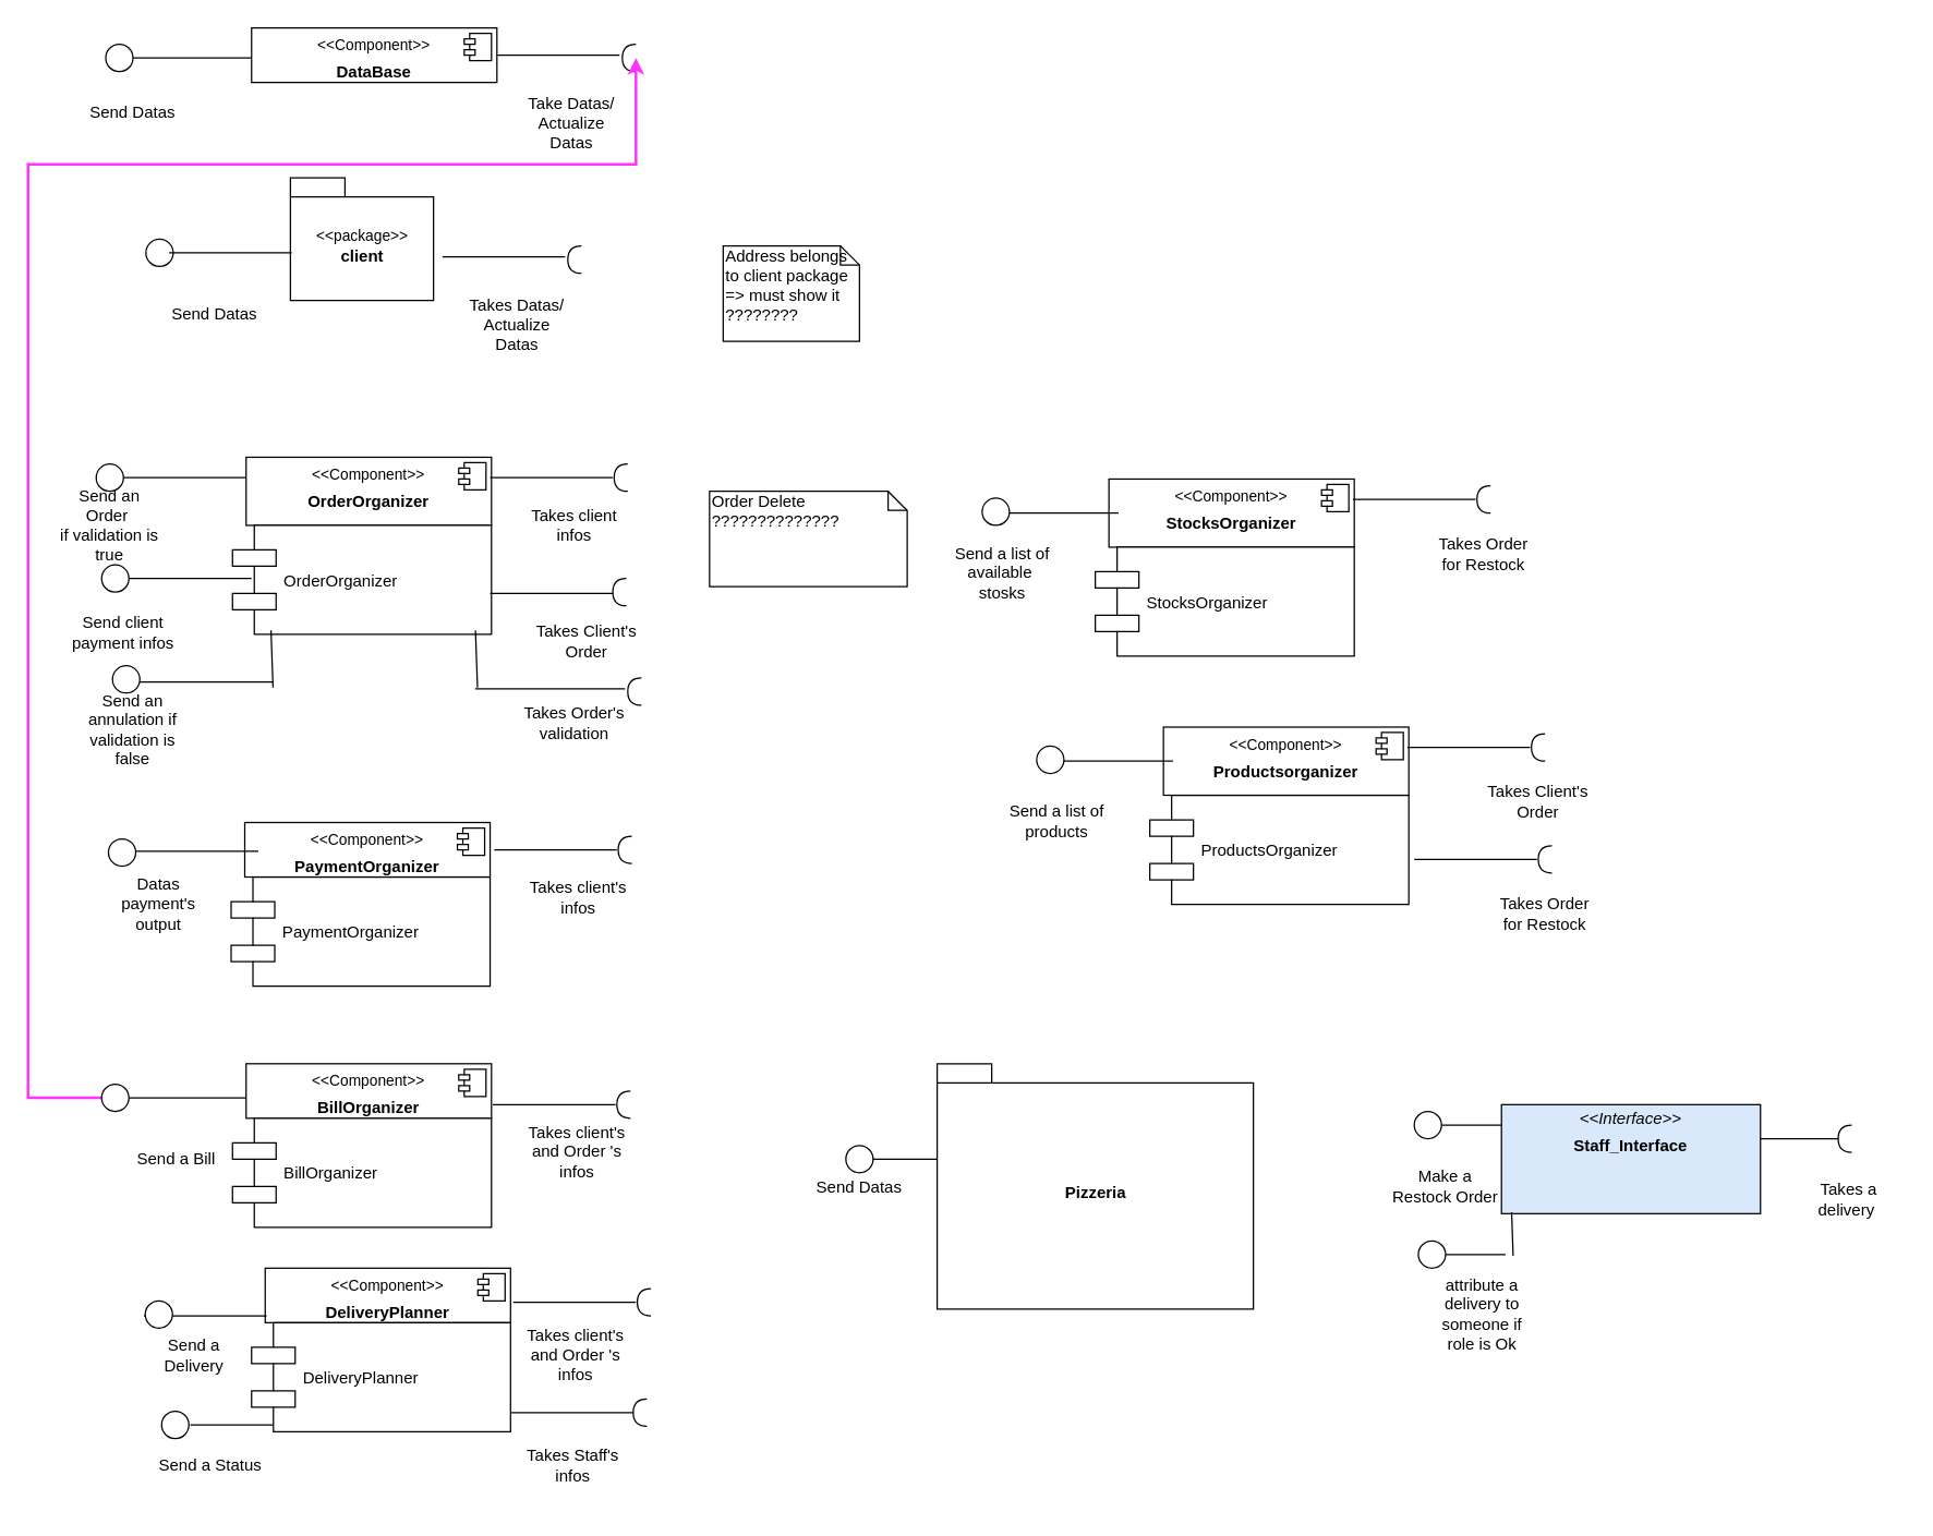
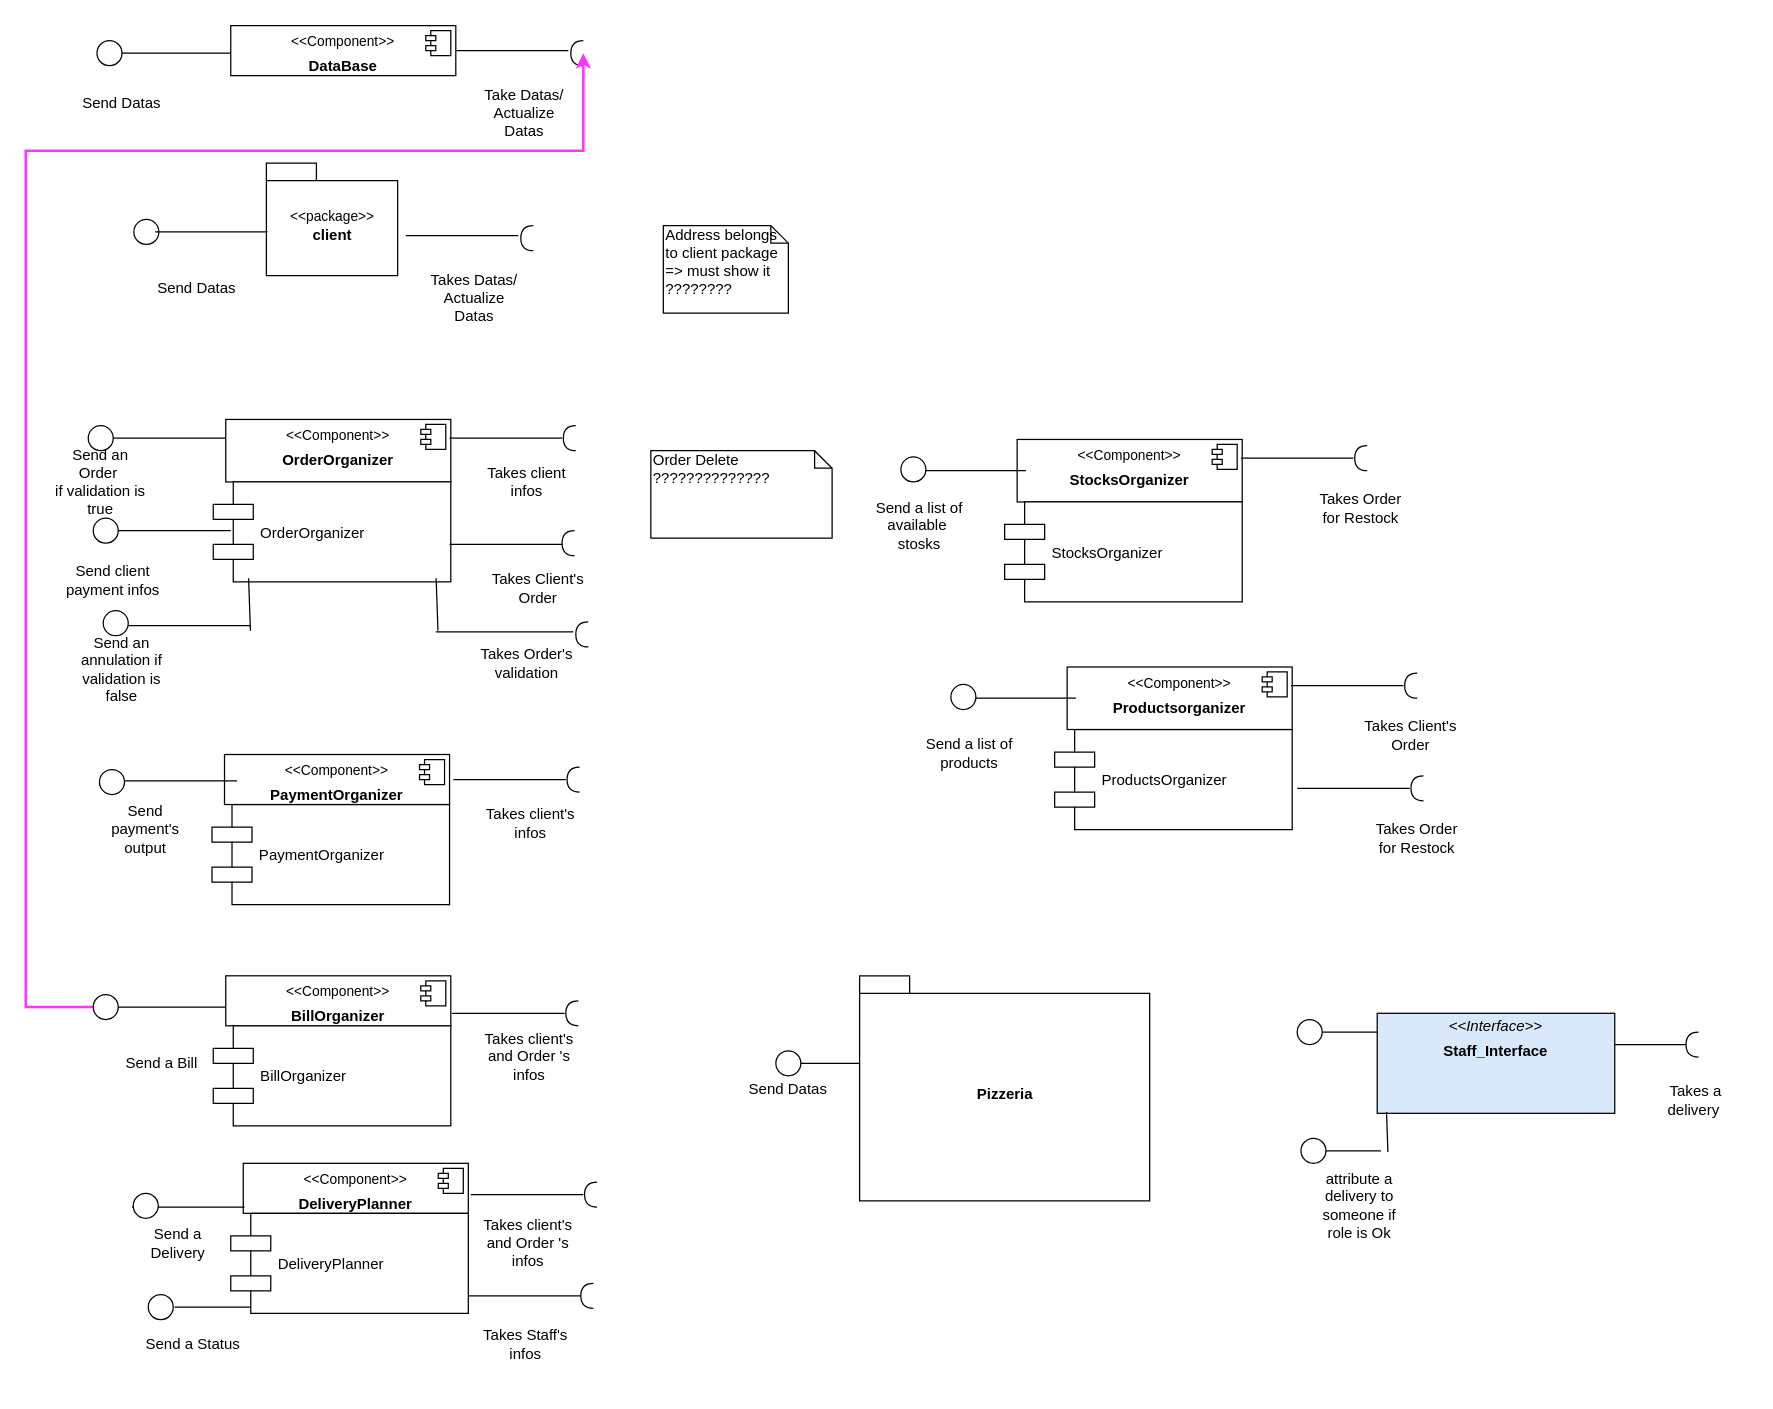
- <mxCell id="50" value="Datas payment's output" style="text;html=1;strokeColor=none;fillColor=none;align=center;verticalAlign=middle;whiteSpace=wrap;rounded=0;" parent="1" vertex="1"><mxGeometry x="76" y="633" width="80" height="60" as="geometry" /></mxCell>
+ <mxCell id="50" value="Send payment's output" style="text;html=1;strokeColor=none;fillColor=none;align=center;verticalAlign=middle;whiteSpace=wrap;rounded=0;" parent="1" vertex="1"><mxGeometry x="76" y="633" width="80" height="60" as="geometry" /></mxCell>
- <mxCell id="100" value="Make&amp;nbsp;a Restock Order" style="text;html=1;strokeColor=none;fillColor=none;align=center;verticalAlign=middle;whiteSpace=wrap;rounded=0;" vertex="1" parent="1"><mxGeometry x="1020" y="840" width="80" height="60" as="geometry" /></mxCell>
